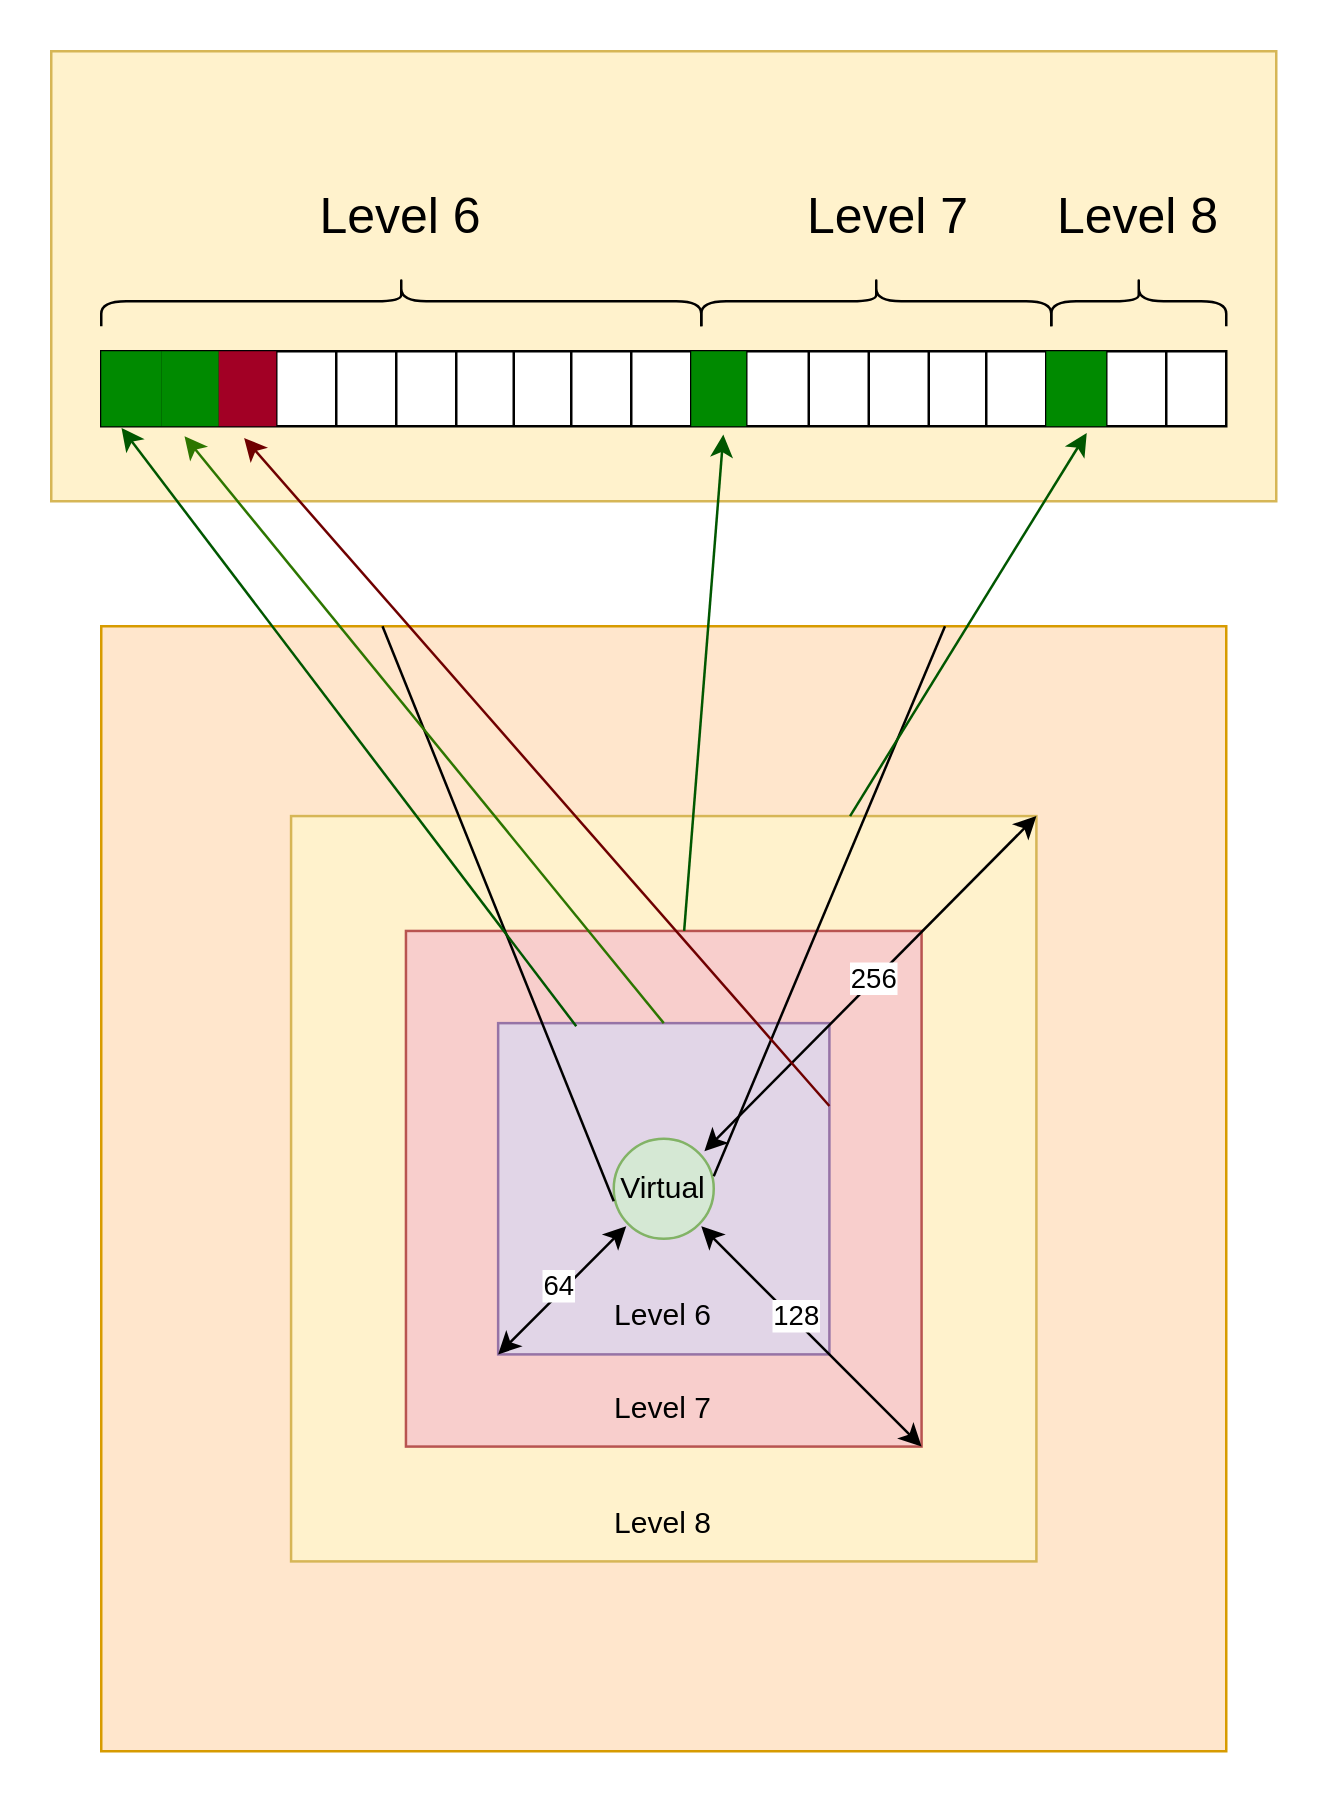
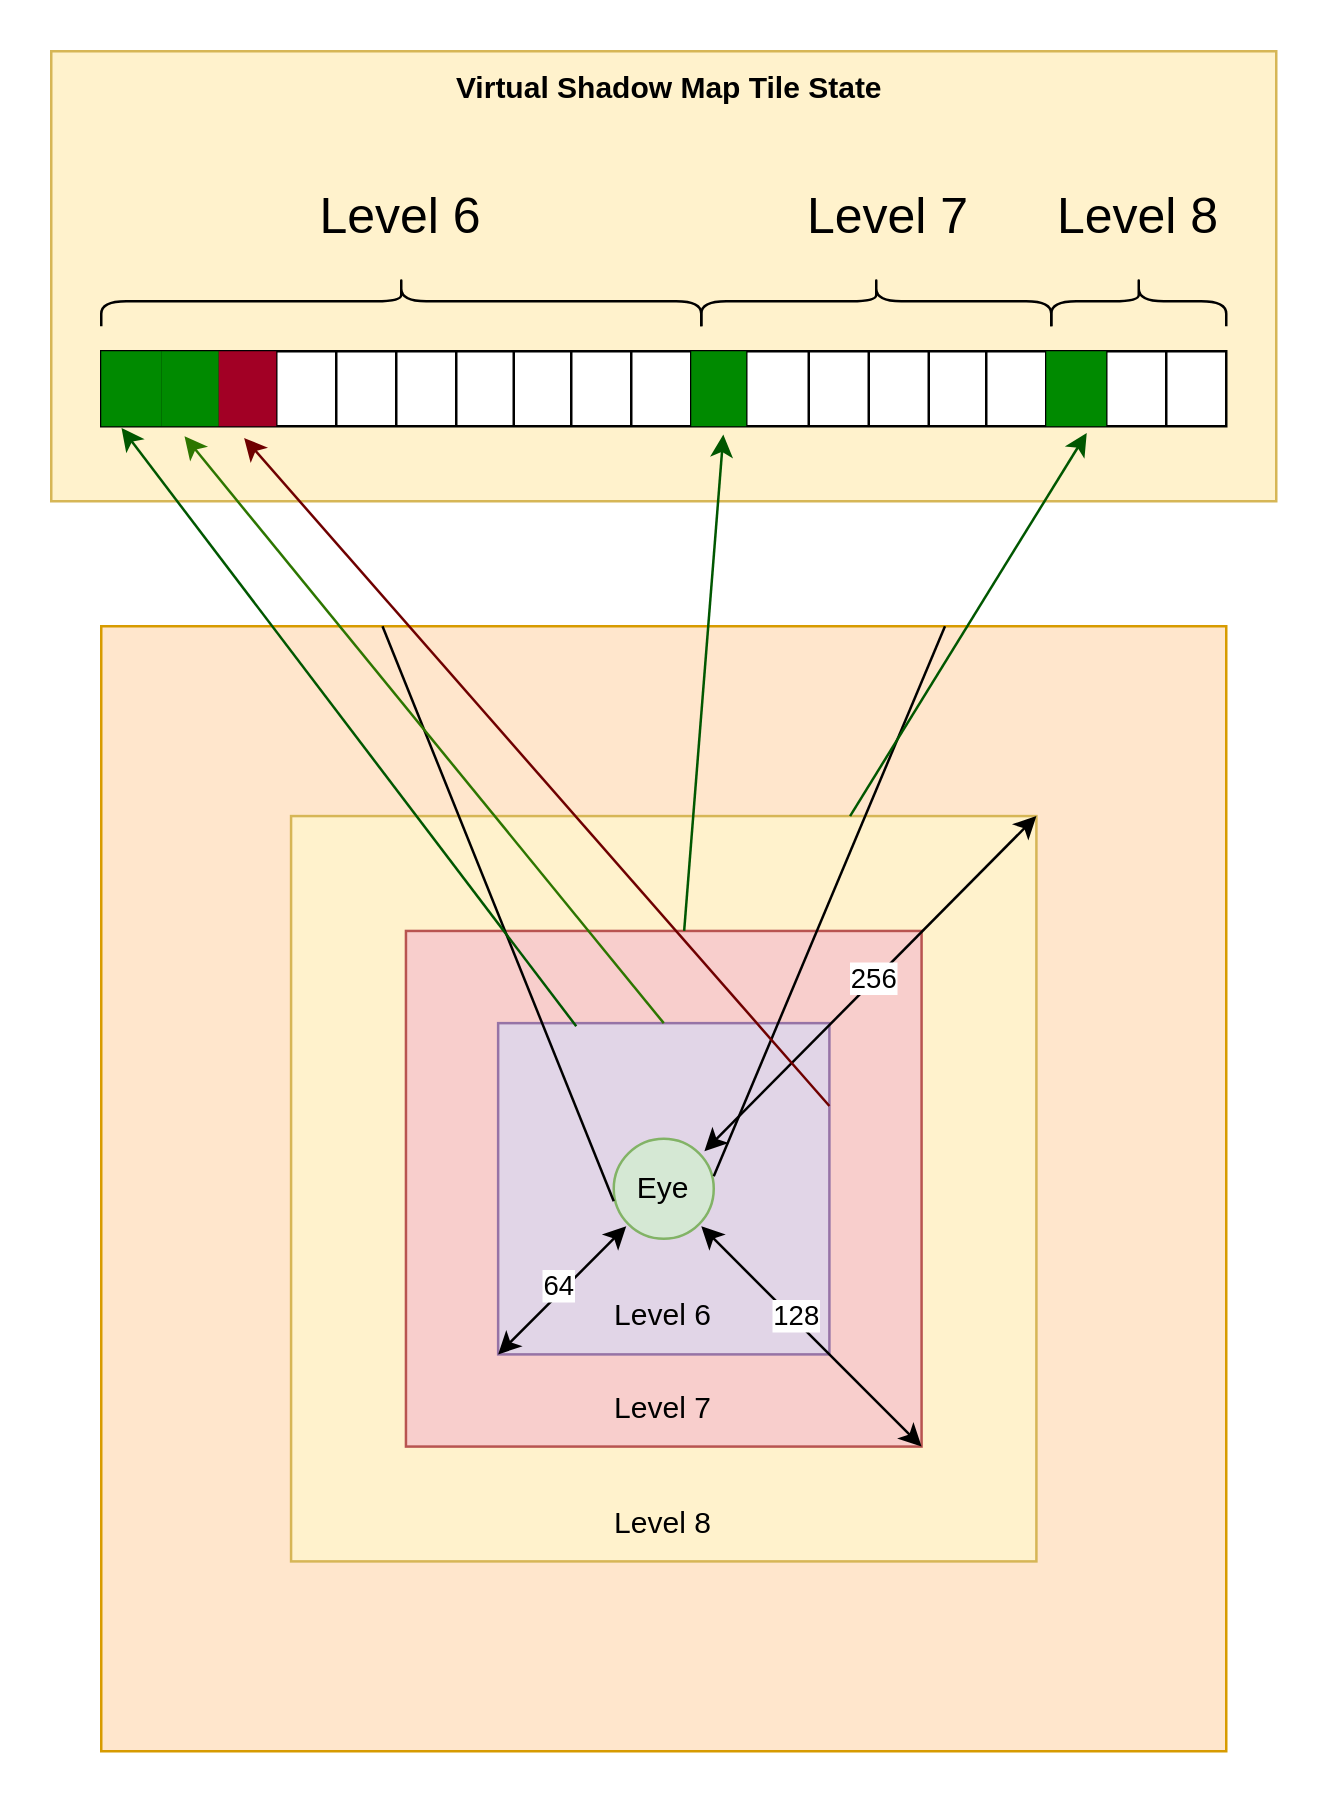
+ <mxCell id="52" value="Virtual Shadow Map Tile State" style="text;html=1;align=center;verticalAlign=middle;whiteSpace=wrap;rounded=0;fontStyle=1" vertex="1" parent="1"><mxGeometry x="166.89" y="20" width="201.24" height="30" as="geometry" /></mxCell>
- <mxCell id="8" value="Virtual" style="text;html=1;align=center;verticalAlign=middle;whiteSpace=wrap;rounded=0;" vertex="1" parent="1"><mxGeometry x="235.01" y="459.99" width="60" height="30" as="geometry" /></mxCell>
+ <mxCell id="8" value="Eye" style="text;html=1;align=center;verticalAlign=middle;whiteSpace=wrap;rounded=0;" vertex="1" parent="1"><mxGeometry x="235.01" y="459.99" width="60" height="30" as="geometry" /></mxCell>
